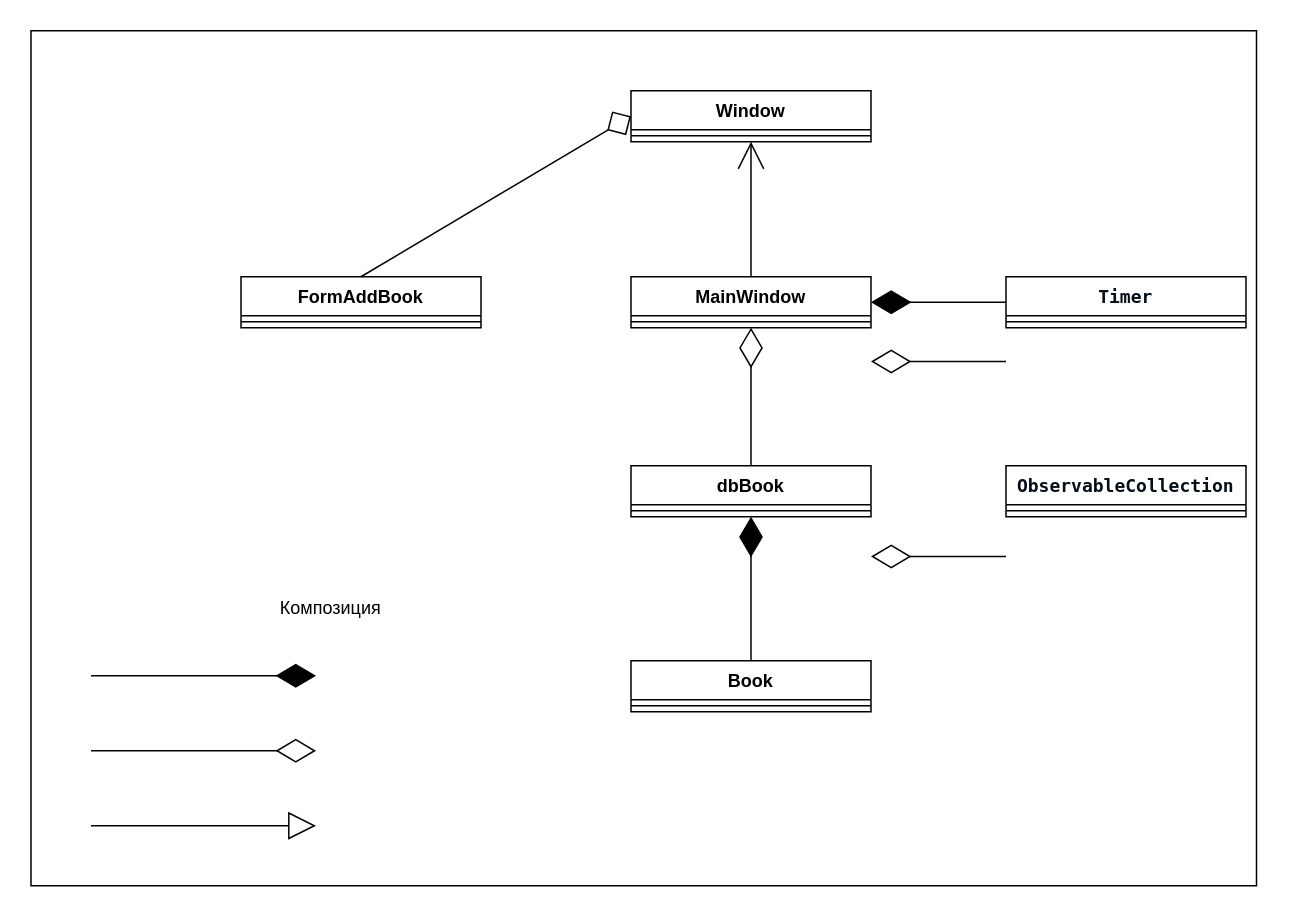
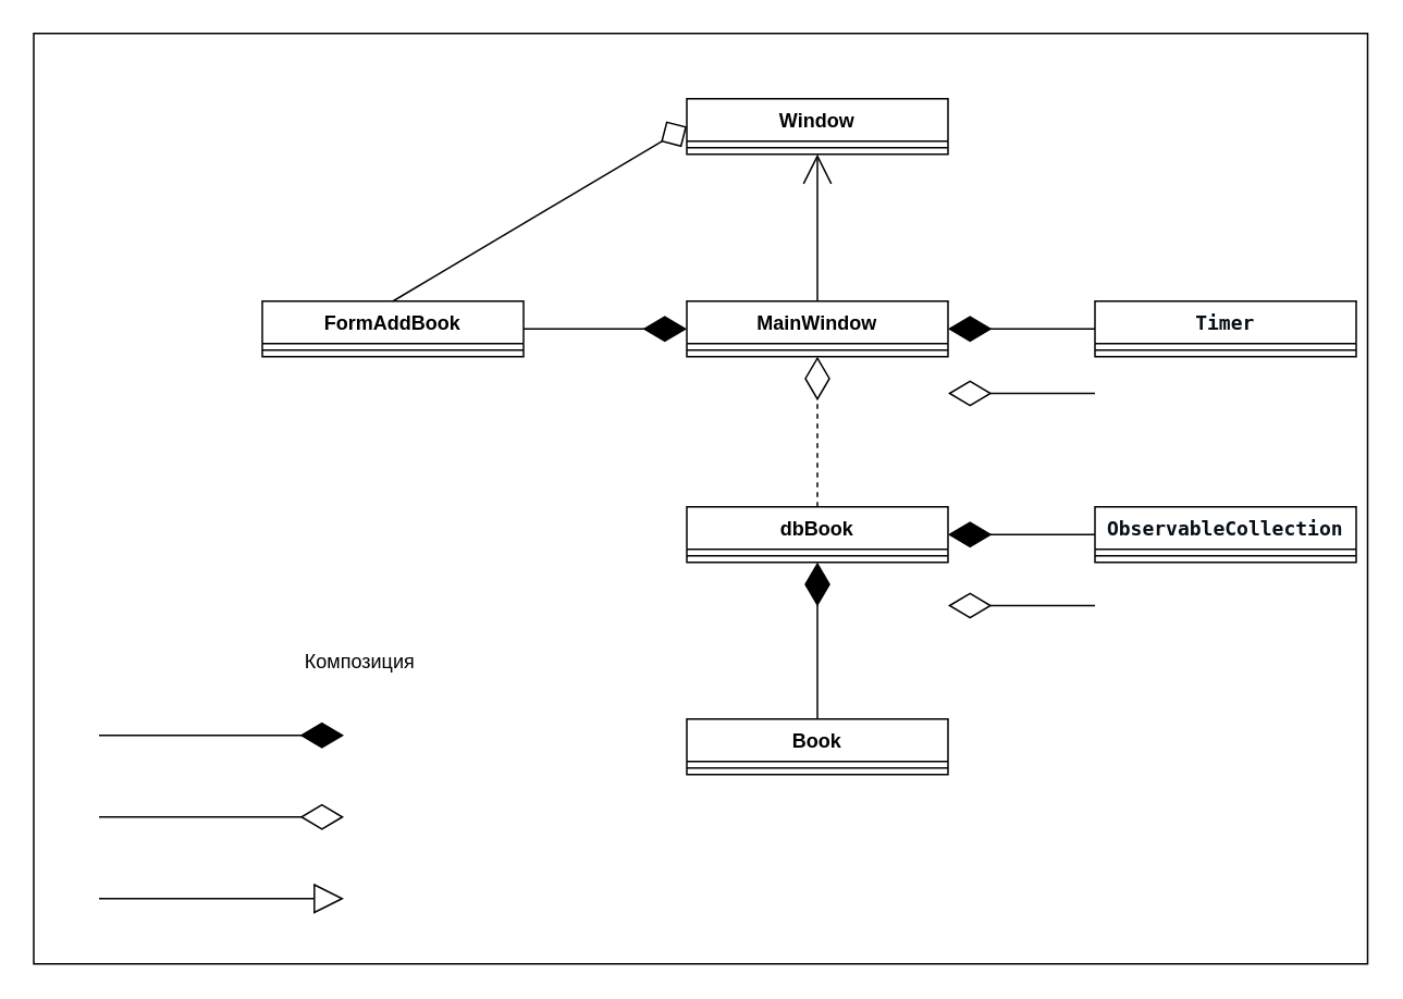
+ <mxCell id="17" value="" style="endArrow=diamondThin;endFill=1;endSize=24;html=1;rounded=0;entryX=0;entryY=0.5;entryDx=0;entryDy=0;exitX=1;exitY=0.5;exitDx=0;exitDy=0;" parent="1" source="7" target="3" edge="1"><mxGeometry width="160" relative="1" as="geometry"><mxPoint x="400" y="240" as="sourcePoint" /><mxPoint x="310" y="260" as="targetPoint" /></mxGeometry></mxCell>
- <mxCell id="14" value="" style="endArrow=diamondThin;endFill=0;endSize=24;html=1;rounded=0;entryX=0.5;entryY=1;entryDx=0;entryDy=0;exitX=0.5;exitY=0;exitDx=0;exitDy=0;" parent="1" source="5" target="3" edge="1"><mxGeometry width="160" relative="1" as="geometry"><mxPoint x="210" y="350" as="sourcePoint" /><mxPoint x="370" y="350" as="targetPoint" /></mxGeometry></mxCell>
+ <mxCell id="14" value="" style="endArrow=diamondThin;endFill=0;endSize=24;html=1;rounded=0;entryX=0.5;entryY=1;entryDx=0;entryDy=0;exitX=0.5;exitY=0;exitDx=0;exitDy=0;dashed=1;" parent="1" source="5" target="3" edge="1"><mxGeometry width="160" relative="1" as="geometry"><mxPoint x="210" y="350" as="sourcePoint" /><mxPoint x="370" y="350" as="targetPoint" /></mxGeometry></mxCell>
+ <mxCell id="24" value="" style="endArrow=diamondThin;endFill=1;endSize=24;html=1;rounded=0;entryX=1;entryY=0.5;entryDx=0;entryDy=0;exitX=0;exitY=0.5;exitDx=0;exitDy=0;" edge="1" parent="1" source="22" target="5"><mxGeometry width="160" relative="1" as="geometry"><mxPoint x="660" y="455" as="sourcePoint" /><mxPoint x="660" y="359" as="targetPoint" /></mxGeometry></mxCell>
